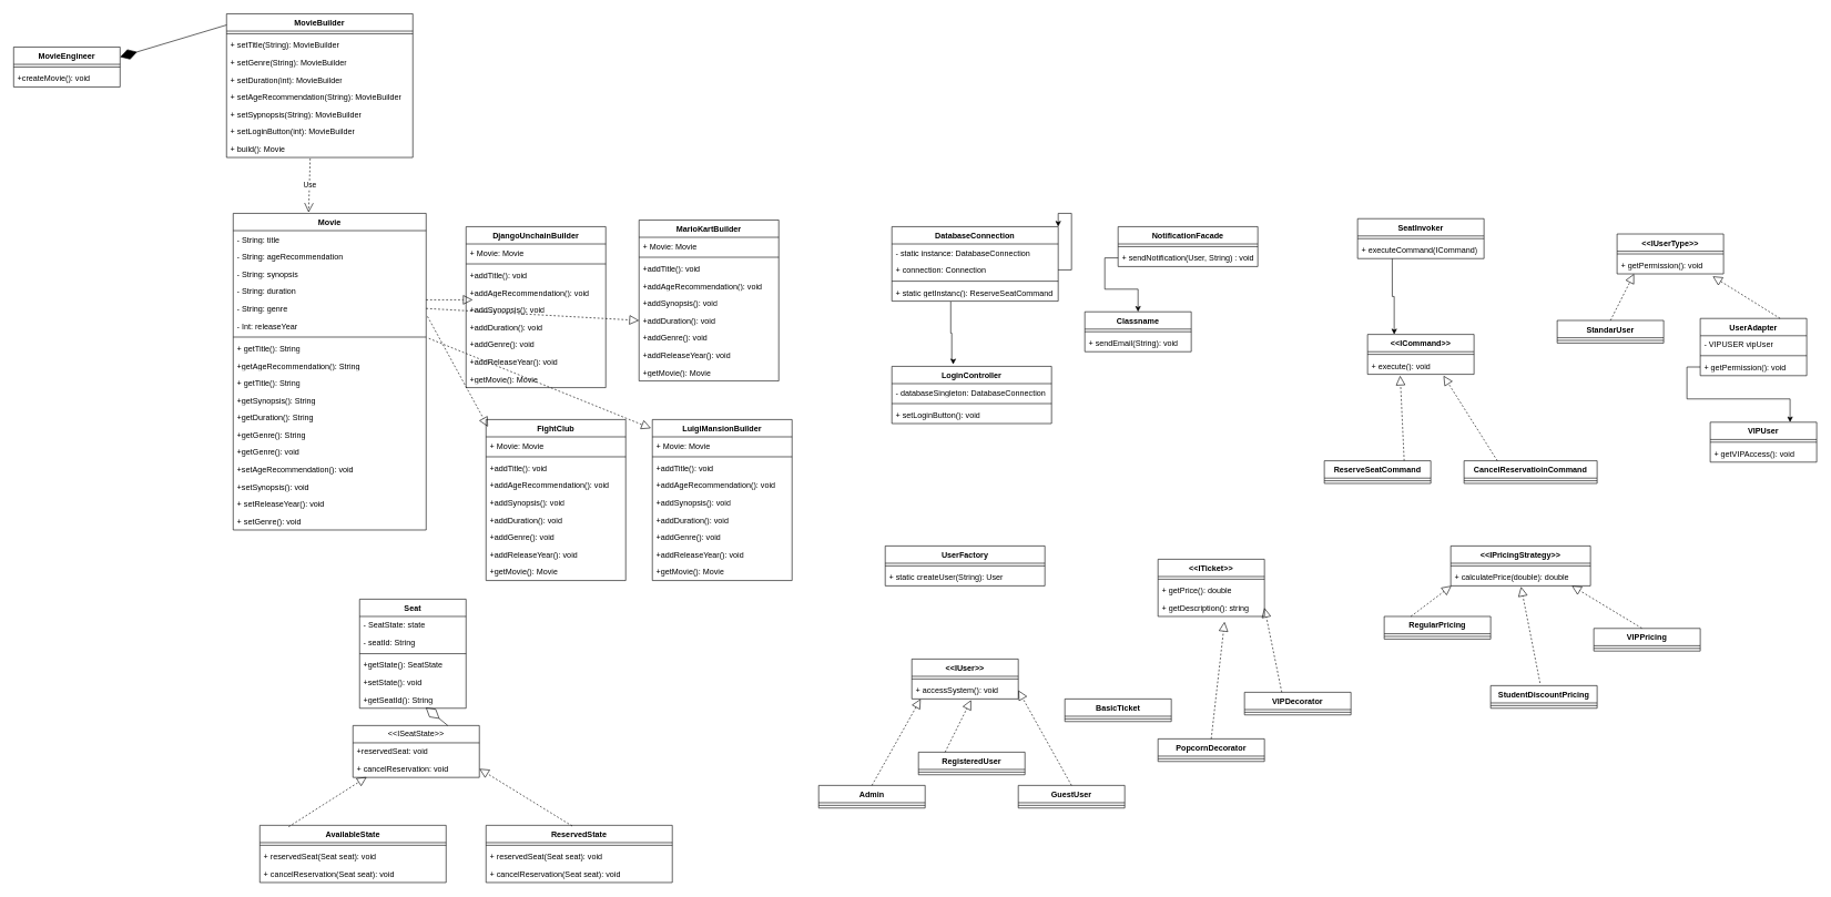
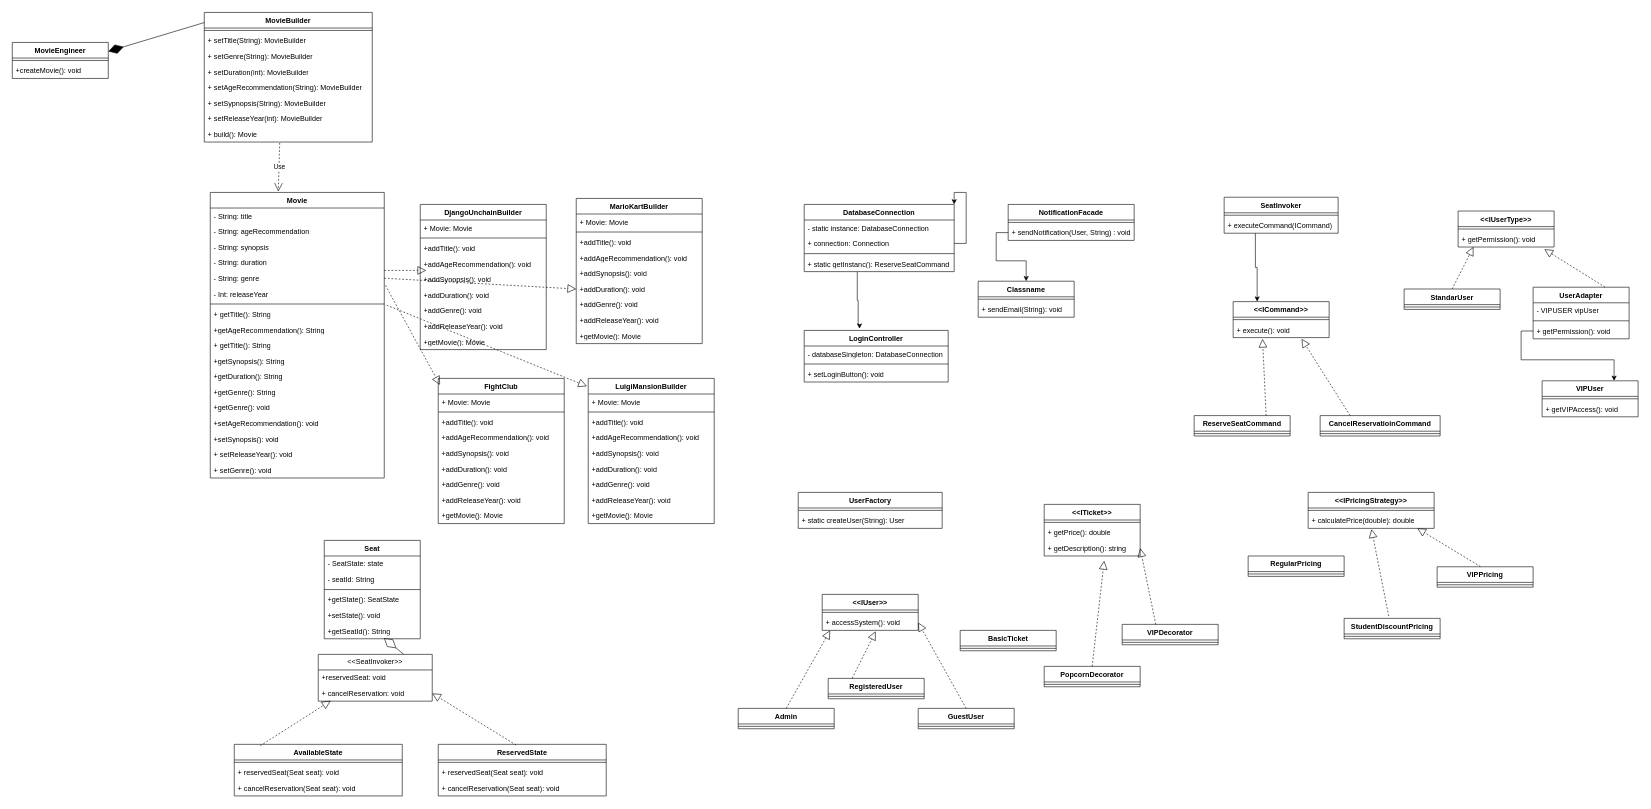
- <mxCell id="100" value="+ setLoginButton(int): MovieBuilder" style="text;strokeColor=none;fillColor=none;align=left;verticalAlign=top;spacingLeft=4;spacingRight=4;overflow=hidden;rotatable=0;points=[[0,0.5],[1,0.5]];portConstraint=eastwest;whiteSpace=wrap;html=1;" parent="93" vertex="1"><mxGeometry y="164" width="280" height="26" as="geometry" /></mxCell>
+ <mxCell id="100" value="+ setReleaseYear(int): MovieBuilder" style="text;strokeColor=none;fillColor=none;align=left;verticalAlign=top;spacingLeft=4;spacingRight=4;overflow=hidden;rotatable=0;points=[[0,0.5],[1,0.5]];portConstraint=eastwest;whiteSpace=wrap;html=1;" parent="93" vertex="1"><mxGeometry y="164" width="280" height="26" as="geometry" /></mxCell>
- <mxCell id="164" value="" style="endArrow=block;dashed=1;endFill=0;endSize=12;html=1;rounded=0;exitX=0.25;exitY=0;exitDx=0;exitDy=0;entryX=0.005;entryY=0.995;entryDx=0;entryDy=0;entryPerimeter=0;" parent="1" source="158" target="157" edge="1"><mxGeometry width="160" relative="1" as="geometry"><mxPoint x="2066" y="923" as="sourcePoint" /><mxPoint x="2040" y="796" as="targetPoint" /></mxGeometry></mxCell>
- <mxCell id="72" value="&amp;lt;&amp;lt;ISeatState&amp;gt;&amp;gt;" style="swimlane;fontStyle=0;childLayout=stackLayout;horizontal=1;startSize=26;fillColor=none;horizontalStack=0;resizeParent=1;resizeParentMax=0;resizeLast=0;collapsible=1;marginBottom=0;whiteSpace=wrap;html=1;" parent="1" vertex="1"><mxGeometry x="530" y="1090" width="190" height="78" as="geometry" /></mxCell>
+ <mxCell id="72" value="&amp;lt;&amp;lt;SeatInvoker&amp;gt;&amp;gt;" style="swimlane;fontStyle=0;childLayout=stackLayout;horizontal=1;startSize=26;fillColor=none;horizontalStack=0;resizeParent=1;resizeParentMax=0;resizeLast=0;collapsible=1;marginBottom=0;whiteSpace=wrap;html=1;" parent="1" vertex="1"><mxGeometry x="530" y="1090" width="190" height="78" as="geometry" /></mxCell>
